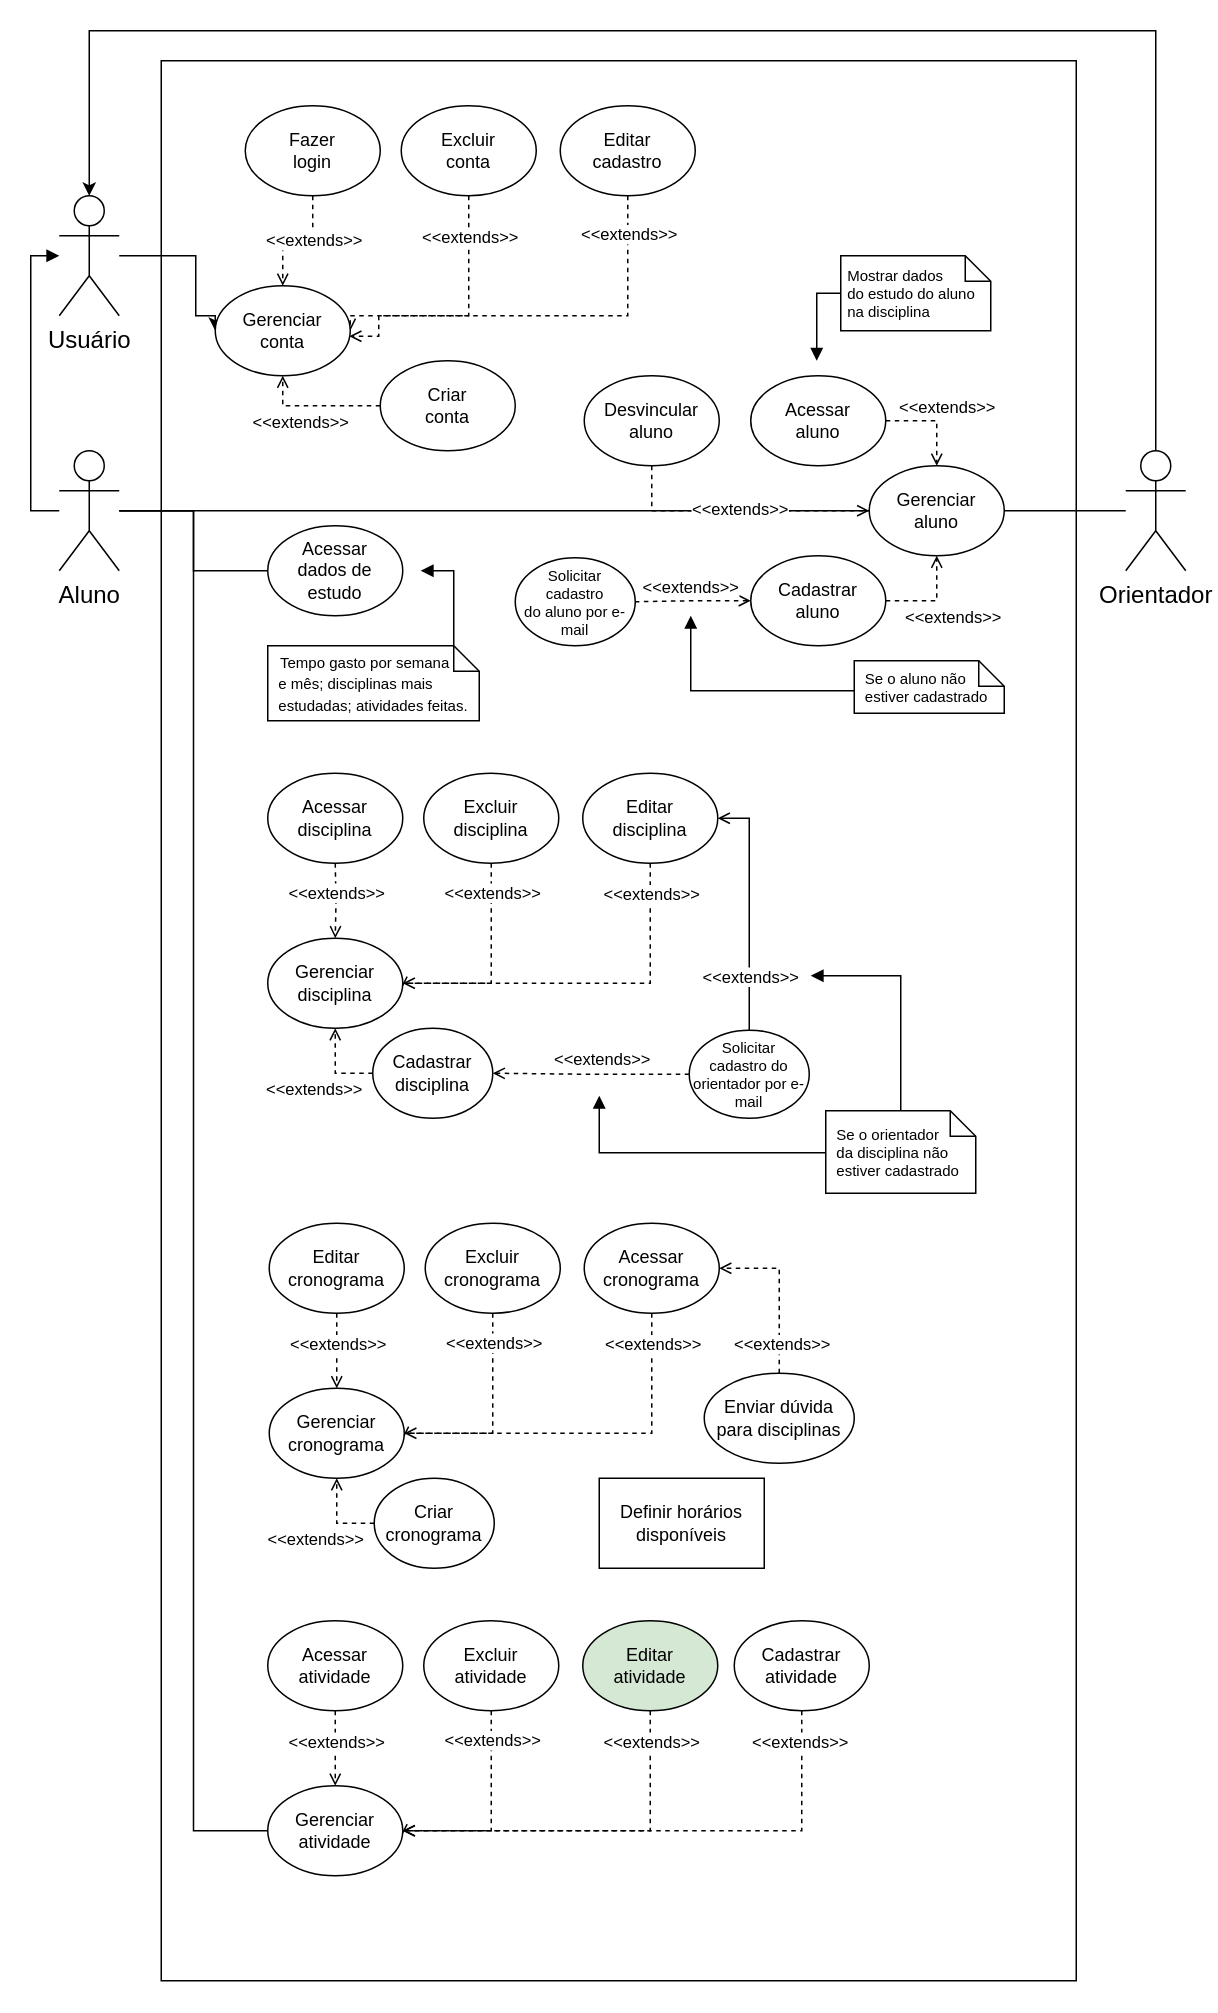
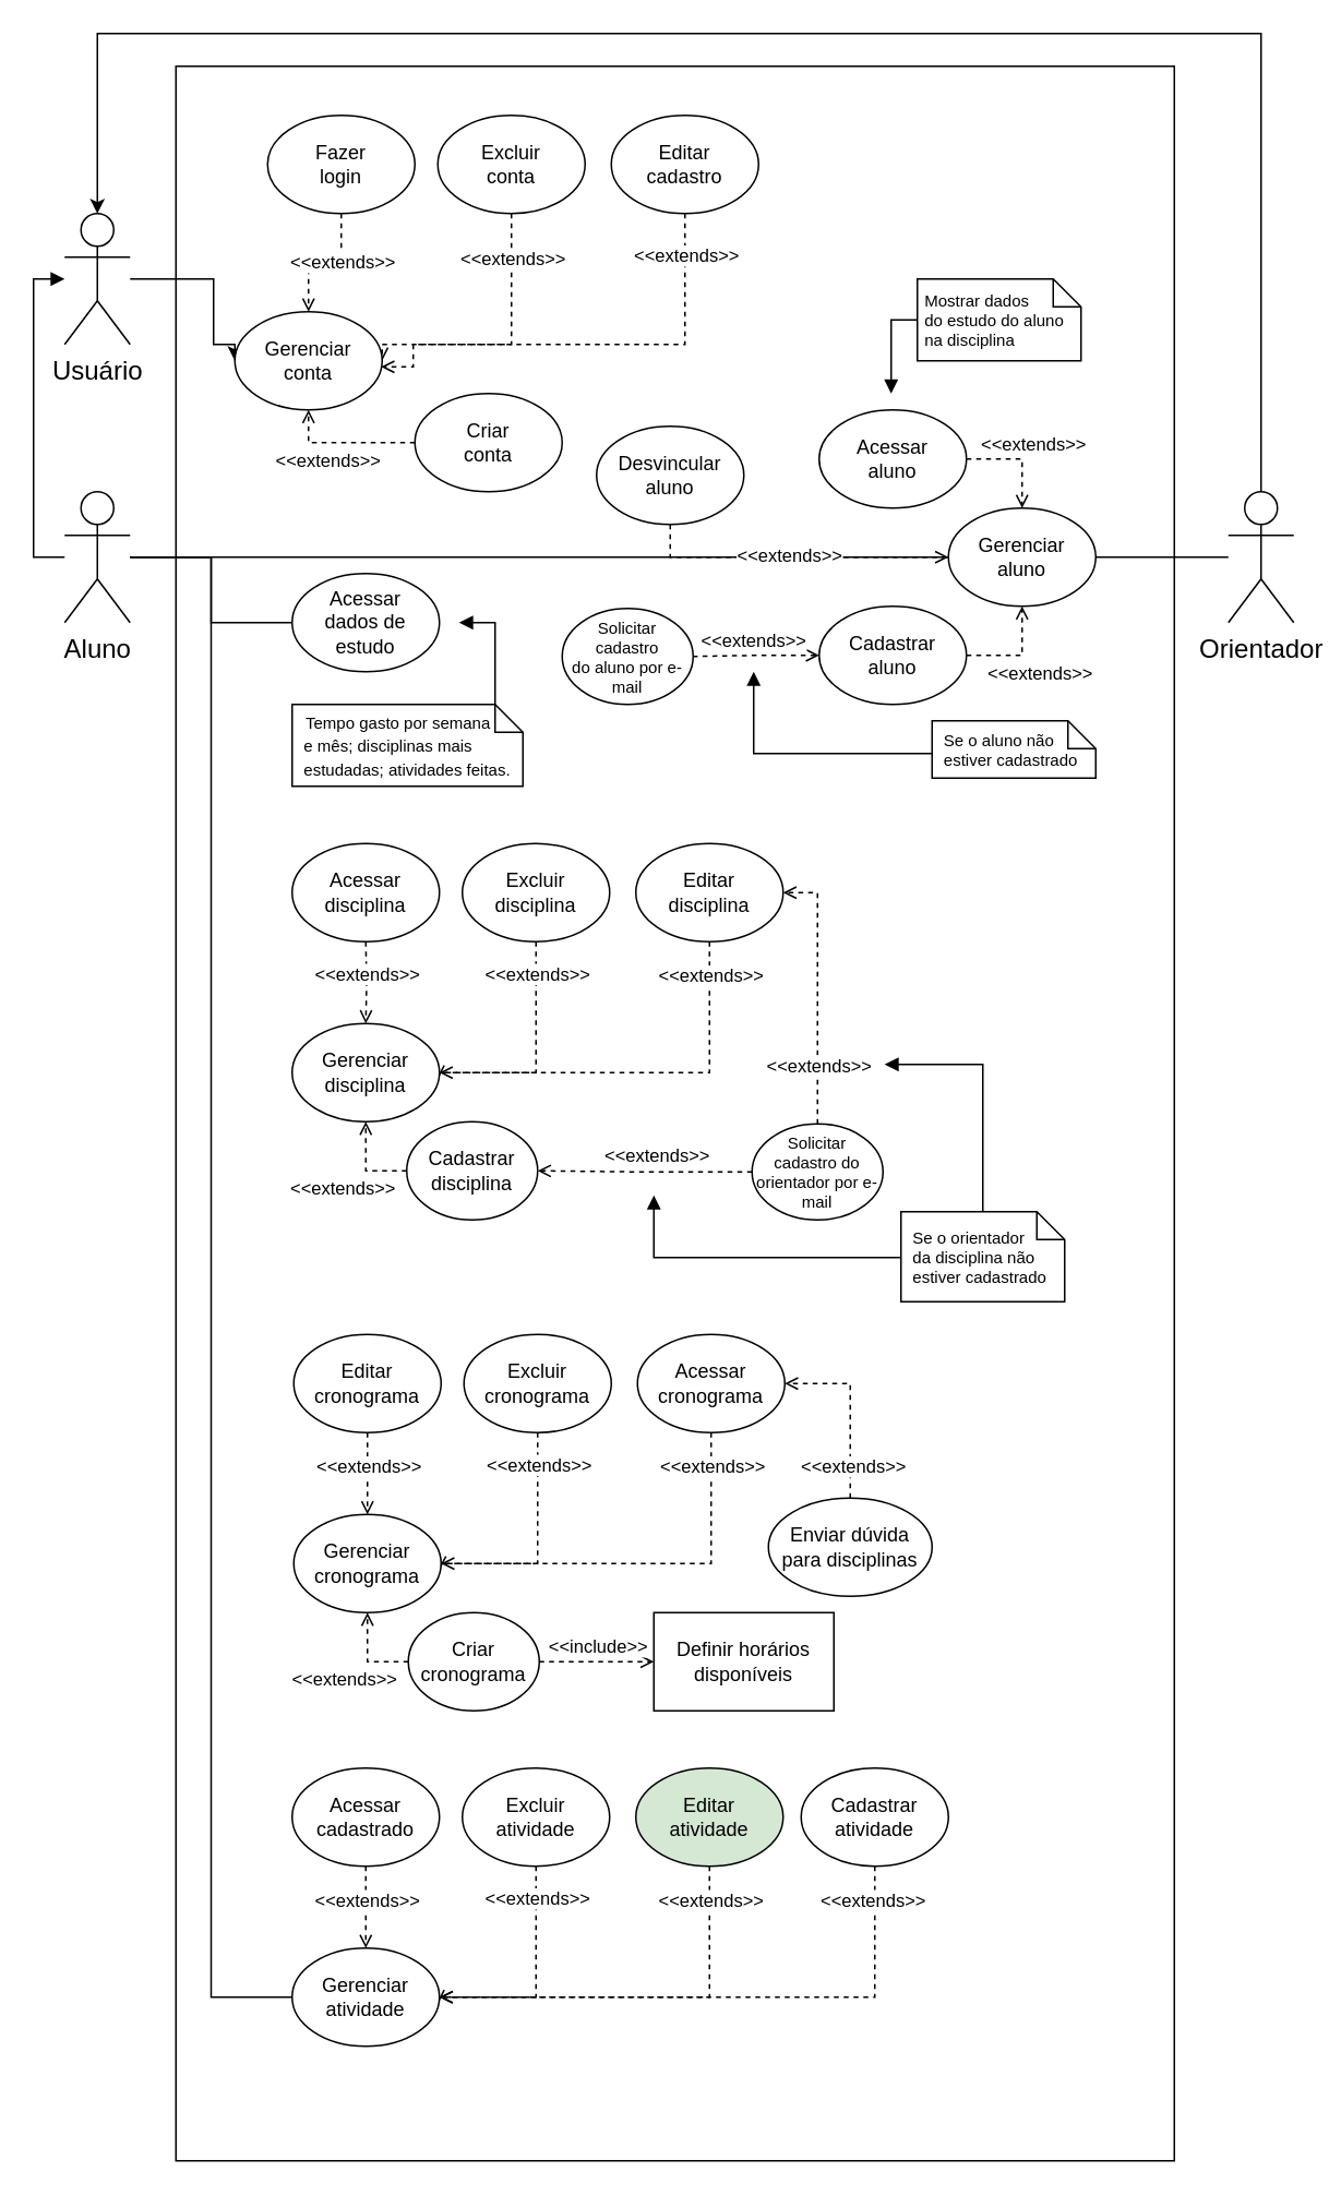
- <mxCell id="85" value="Desvincular aluno" style="ellipse;whiteSpace=wrap;html=1;" vertex="1" parent="1"><mxGeometry x="389" y="250" width="90" height="60" as="geometry" /></mxCell>
+ <mxCell id="85" value="Desvincular aluno" style="ellipse;whiteSpace=wrap;html=1;" vertex="1" parent="1"><mxGeometry x="364" y="260" width="90" height="60" as="geometry" /></mxCell>
- <mxCell id="48" style="edgeStyle=orthogonalEdgeStyle;rounded=0;orthogonalLoop=1;jettySize=auto;html=1;entryX=1;entryY=0.5;entryDx=0;entryDy=0;dashed=0;endArrow=open;endFill=0;" edge="1" parent="1" source="50" target="26"><mxGeometry relative="1" as="geometry" /></mxCell>
+ <mxCell id="48" style="edgeStyle=orthogonalEdgeStyle;rounded=0;orthogonalLoop=1;jettySize=auto;html=1;entryX=1;entryY=0.5;entryDx=0;entryDy=0;dashed=1;endArrow=open;endFill=0;" edge="1" parent="1" source="50" target="26"><mxGeometry relative="1" as="geometry" /></mxCell>
+ <mxCell id="33" value="" style="edgeStyle=orthogonalEdgeStyle;rounded=0;orthogonalLoop=1;jettySize=auto;html=1;dashed=1;endArrow=open;endFill=0;" parent="1" source="35" target="57" edge="1"><mxGeometry relative="1" as="geometry" /></mxCell>
+ <mxCell id="34" value="&lt;div&gt;&amp;lt;&amp;lt;include&amp;gt;&amp;gt;&lt;/div&gt;" style="edgeLabel;html=1;align=center;verticalAlign=middle;resizable=0;points=[];" parent="33" vertex="1" connectable="0"><mxGeometry x="0.703" y="-1" relative="1" as="geometry"><mxPoint x="-25" y="-11" as="offset" /></mxGeometry></mxCell>
- <mxCell id="69" value="Acessar atividade" style="ellipse;whiteSpace=wrap;html=1;" parent="1" vertex="1"><mxGeometry x="178" y="1080" width="90" height="60" as="geometry" /></mxCell>
+ <mxCell id="69" value="Acessar cadastrado" style="ellipse;whiteSpace=wrap;html=1;" parent="1" vertex="1"><mxGeometry x="178" y="1080" width="90" height="60" as="geometry" /></mxCell>
